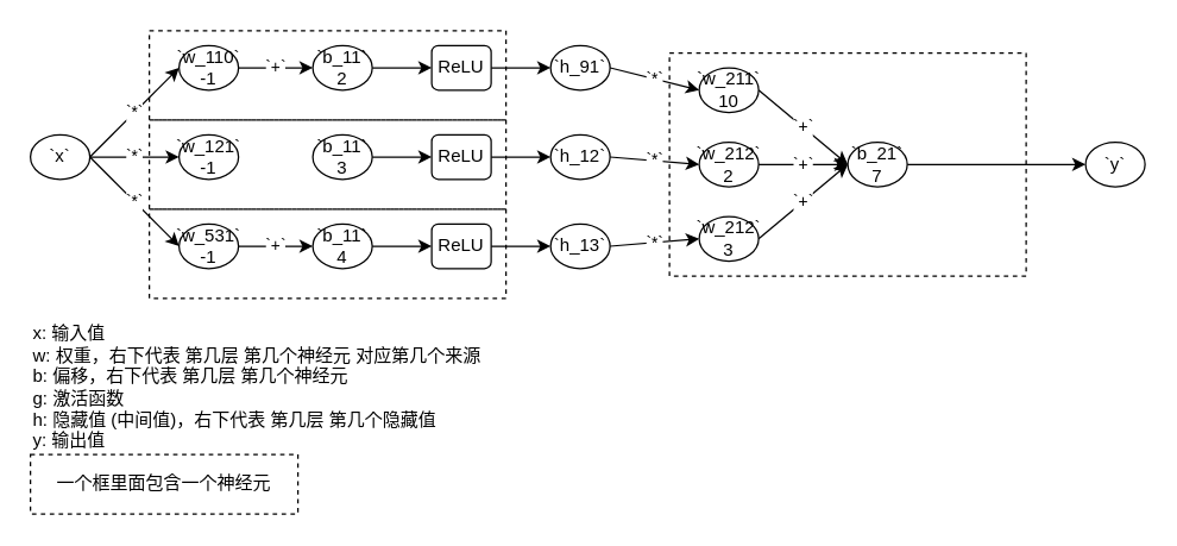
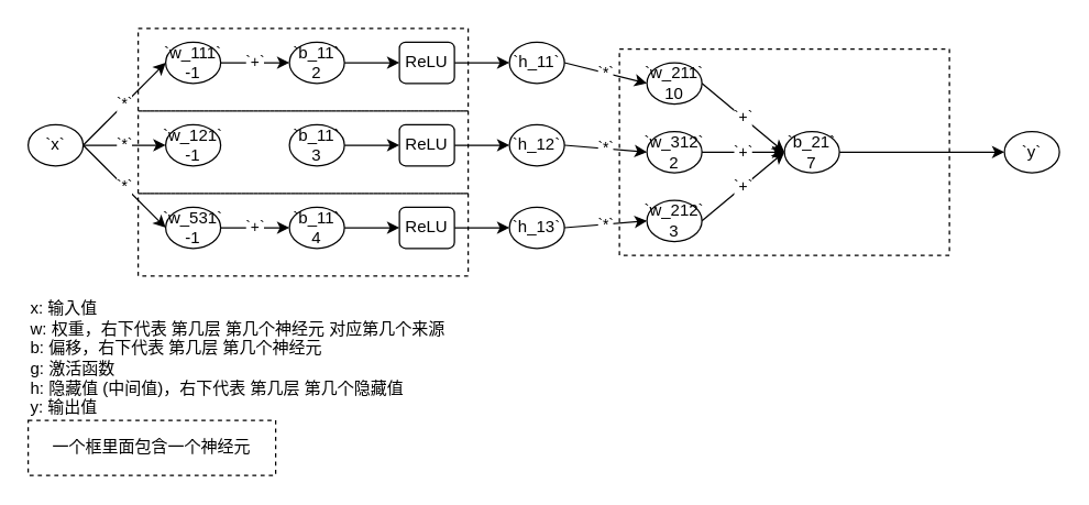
- <mxCell id="6" value="`w_110`&lt;br&gt;-1" style="ellipse;whiteSpace=wrap;html=1;" parent="1" vertex="1"><mxGeometry x="120" y="30" width="40" height="30" as="geometry" /></mxCell>
+ <mxCell id="6" value="`w_111`&lt;br&gt;-1" style="ellipse;whiteSpace=wrap;html=1;" parent="1" vertex="1"><mxGeometry x="120" y="30" width="40" height="30" as="geometry" /></mxCell>
- <mxCell id="9" value="`h_91`" style="ellipse;whiteSpace=wrap;html=1;" parent="1" vertex="1"><mxGeometry x="370" y="30" width="40" height="30" as="geometry" /></mxCell>
+ <mxCell id="9" value="`h_11`" style="ellipse;whiteSpace=wrap;html=1;" parent="1" vertex="1"><mxGeometry x="370" y="30" width="40" height="30" as="geometry" /></mxCell>
- <mxCell id="17" value="`w_212`&lt;br&gt;2" style="ellipse;whiteSpace=wrap;html=1;" parent="1" vertex="1"><mxGeometry x="470" y="95" width="40" height="30" as="geometry" /></mxCell>
+ <mxCell id="17" value="`w_312`&lt;br&gt;2" style="ellipse;whiteSpace=wrap;html=1;" parent="1" vertex="1"><mxGeometry x="470" y="95" width="40" height="30" as="geometry" /></mxCell>
